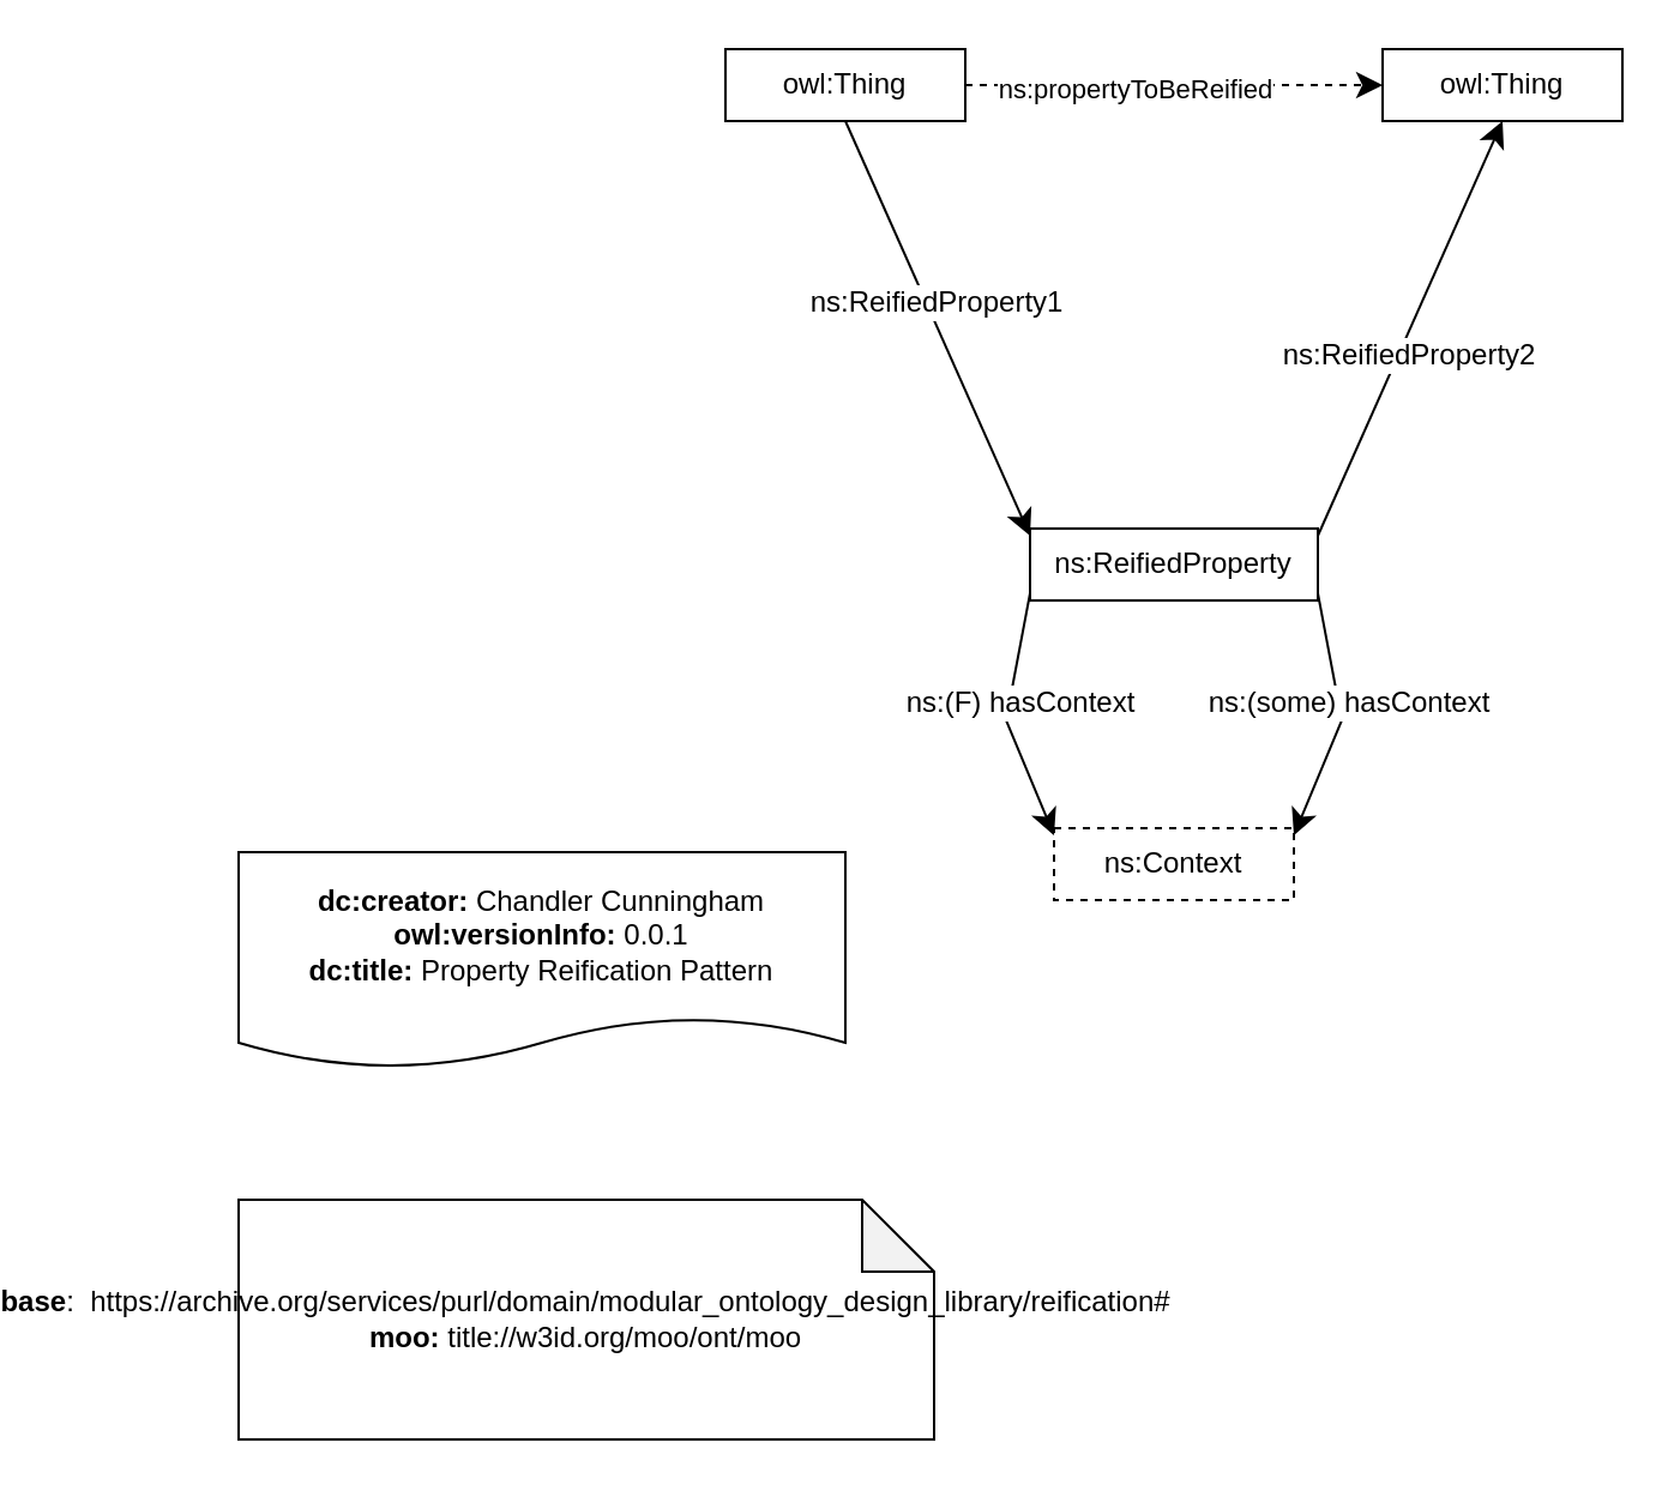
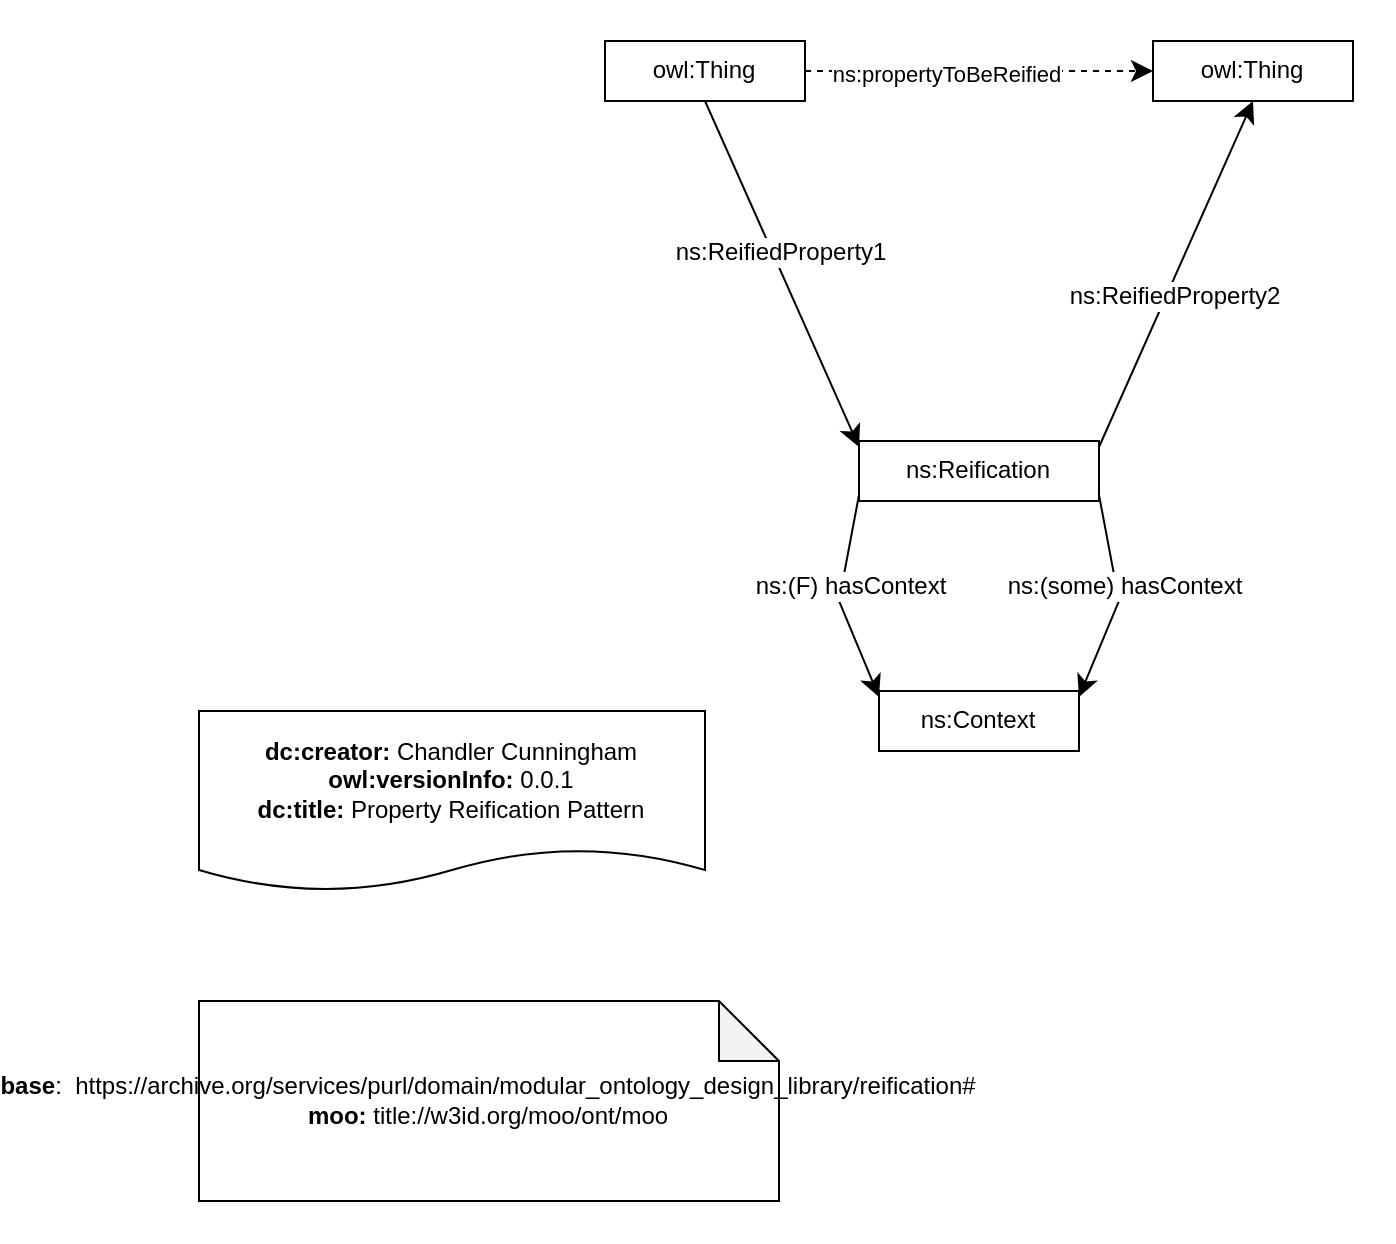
- <mxCell id="5" value="ns:ReifiedProperty" style="rounded=0;whiteSpace=wrap;html=1;snapToPoint=1;points=[[0.1,0],[0.2,0],[0.3,0],[0.4,0],[0.5,0],[0.6,0],[0.7,0],[0.8,0],[0.9,0],[0,0.1],[0,0.3],[0,0.5],[0,0.7],[0,0.9],[0.1,1],[0.2,1],[0.3,1],[0.4,1],[0.5,1],[0.6,1],[0.7,1],[0.8,1],[0.9,1],[1,0.1],[1,0.3],[1,0.5],[1,0.7],[1,0.9]];" parent="1" vertex="1"><mxGeometry x="350" y="220" width="120" height="30" as="geometry" /></mxCell>
+ <mxCell id="5" value="ns:Reification" style="rounded=0;whiteSpace=wrap;html=1;snapToPoint=1;points=[[0.1,0],[0.2,0],[0.3,0],[0.4,0],[0.5,0],[0.6,0],[0.7,0],[0.8,0],[0.9,0],[0,0.1],[0,0.3],[0,0.5],[0,0.7],[0,0.9],[0.1,1],[0.2,1],[0.3,1],[0.4,1],[0.5,1],[0.6,1],[0.7,1],[0.8,1],[0.9,1],[1,0.1],[1,0.3],[1,0.5],[1,0.7],[1,0.9]];" parent="1" vertex="1"><mxGeometry x="350" y="220" width="120" height="30" as="geometry" /></mxCell>
- <mxCell id="4" value="ns:Context" style="rounded=0;whiteSpace=wrap;html=1;snapToPoint=1;points=[[0.1,0],[0.2,0],[0.3,0],[0.4,0],[0.5,0],[0.6,0],[0.7,0],[0.8,0],[0.9,0],[0,0.1],[0,0.3],[0,0.5],[0,0.7],[0,0.9],[0.1,1],[0.2,1],[0.3,1],[0.4,1],[0.5,1],[0.6,1],[0.7,1],[0.8,1],[0.9,1],[1,0.1],[1,0.3],[1,0.5],[1,0.7],[1,0.9]];dashed=1;" parent="1" vertex="1"><mxGeometry x="360" y="345" width="100" height="30" as="geometry" /></mxCell>
+ <mxCell id="4" value="ns:Context" style="rounded=0;whiteSpace=wrap;html=1;snapToPoint=1;points=[[0.1,0],[0.2,0],[0.3,0],[0.4,0],[0.5,0],[0.6,0],[0.7,0],[0.8,0],[0.9,0],[0,0.1],[0,0.3],[0,0.5],[0,0.7],[0,0.9],[0.1,1],[0.2,1],[0.3,1],[0.4,1],[0.5,1],[0.6,1],[0.7,1],[0.8,1],[0.9,1],[1,0.1],[1,0.3],[1,0.5],[1,0.7],[1,0.9]];" parent="1" vertex="1"><mxGeometry x="360" y="345" width="100" height="30" as="geometry" /></mxCell>
